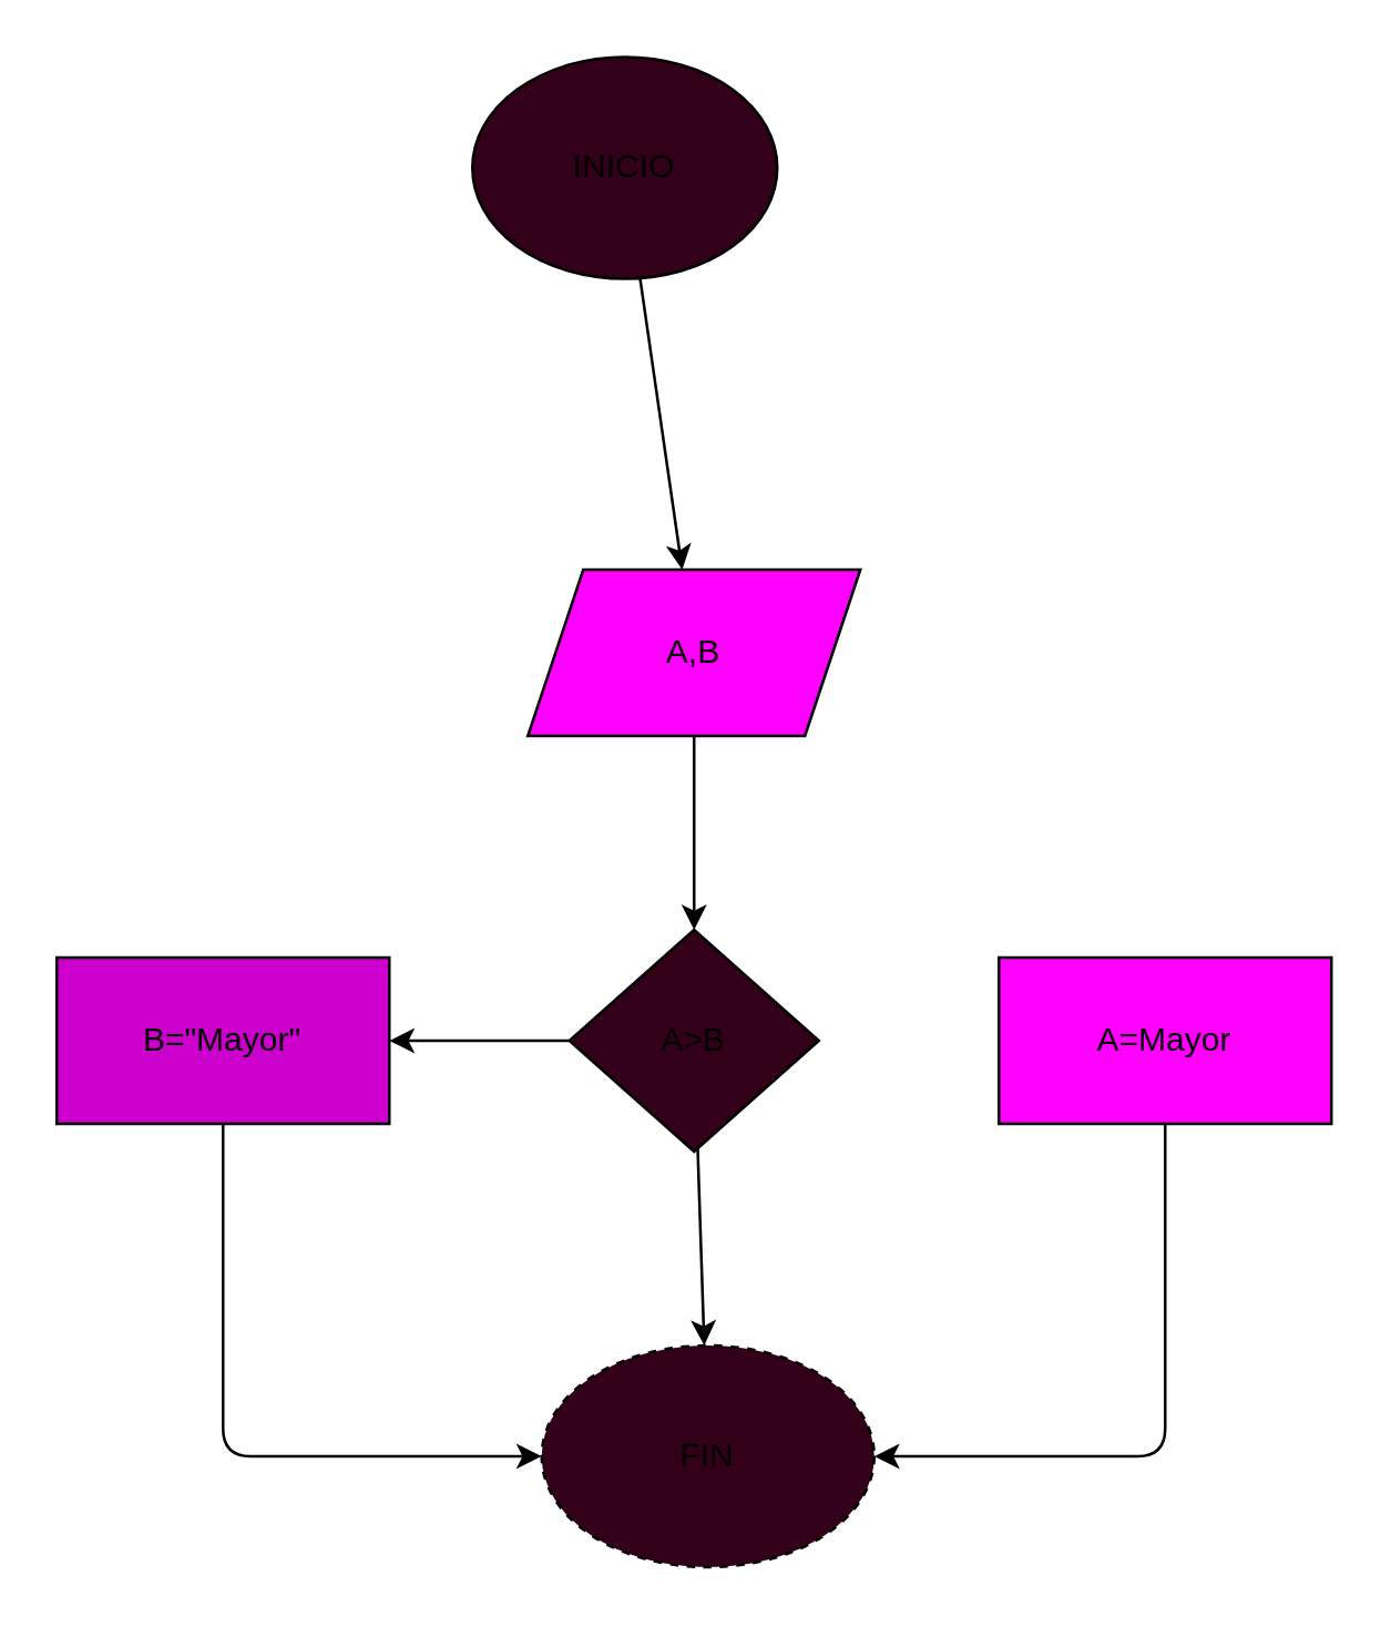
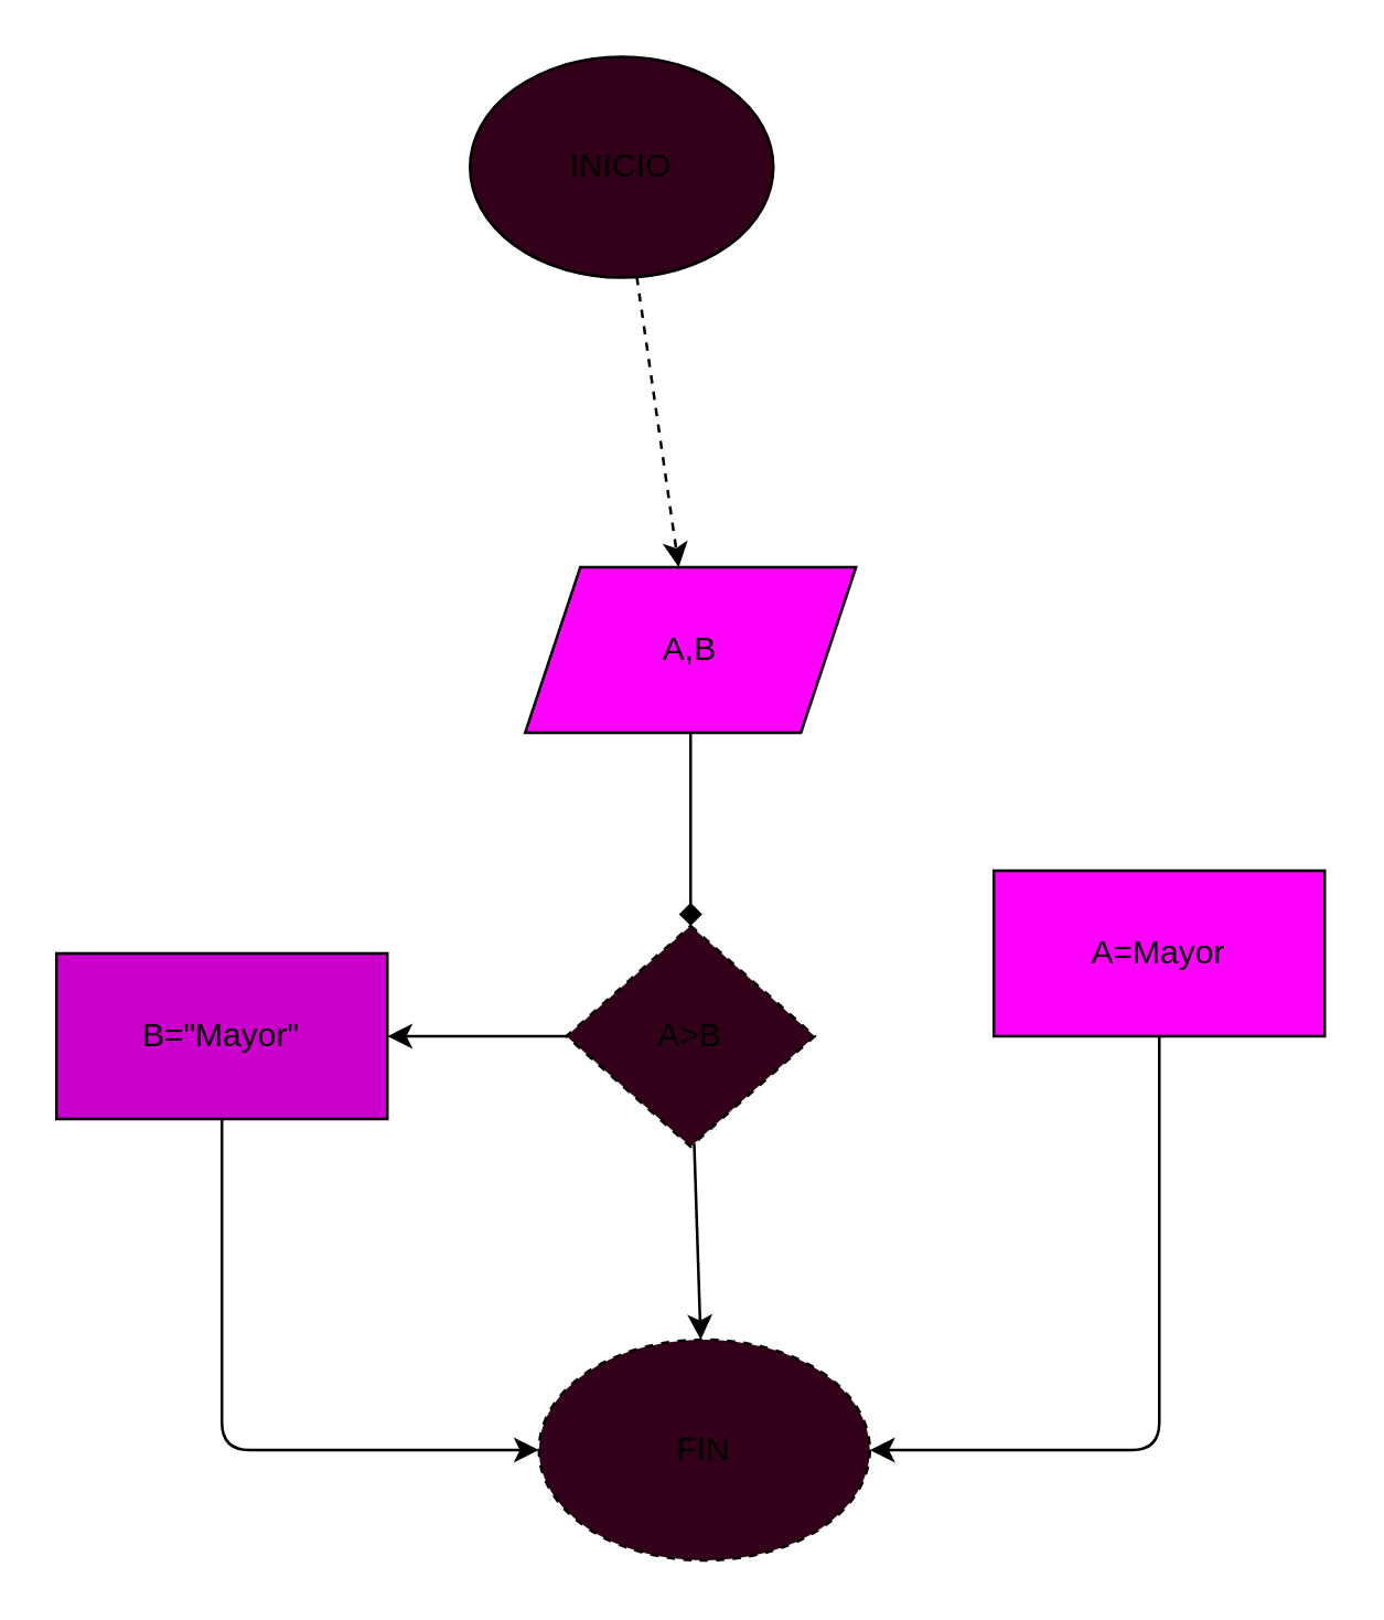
- <mxCell id="2" value="" style="edgeStyle=none;html=1;" edge="1" parent="1" source="3" target="5"><mxGeometry relative="1" as="geometry" /></mxCell>
+ <mxCell id="2" value="" style="edgeStyle=none;html=1;dashed=1;" edge="1" parent="1" source="3" target="5"><mxGeometry relative="1" as="geometry" /></mxCell>
- <mxCell id="4" value="" style="edgeStyle=none;html=1;" edge="1" parent="1" source="5" target="8"><mxGeometry relative="1" as="geometry" /></mxCell>
+ <mxCell id="4" value="" style="edgeStyle=none;html=1;endArrow=diamond;" edge="1" parent="1" source="5" target="8"><mxGeometry relative="1" as="geometry" /></mxCell>
- <mxCell id="8" value="A&amp;gt;B" style="rhombus;whiteSpace=wrap;html=1;fillColor=#33001A;" vertex="1" parent="1"><mxGeometry x="205" y="335" width="90" height="80" as="geometry" /></mxCell>
+ <mxCell id="8" value="A&amp;gt;B" style="rhombus;whiteSpace=wrap;html=1;fillColor=#33001A;dashed=1;" vertex="1" parent="1"><mxGeometry x="205" y="335" width="90" height="80" as="geometry" /></mxCell>
- <mxCell id="12" value="A=Mayor" style="whiteSpace=wrap;html=1;fillColor=#FF00FF;" vertex="1" parent="1"><mxGeometry x="360" y="345" width="120" height="60" as="geometry" /></mxCell>
+ <mxCell id="12" value="A=Mayor" style="whiteSpace=wrap;html=1;fillColor=#FF00FF;" vertex="1" parent="1"><mxGeometry x="360" y="315" width="120" height="60" as="geometry" /></mxCell>
